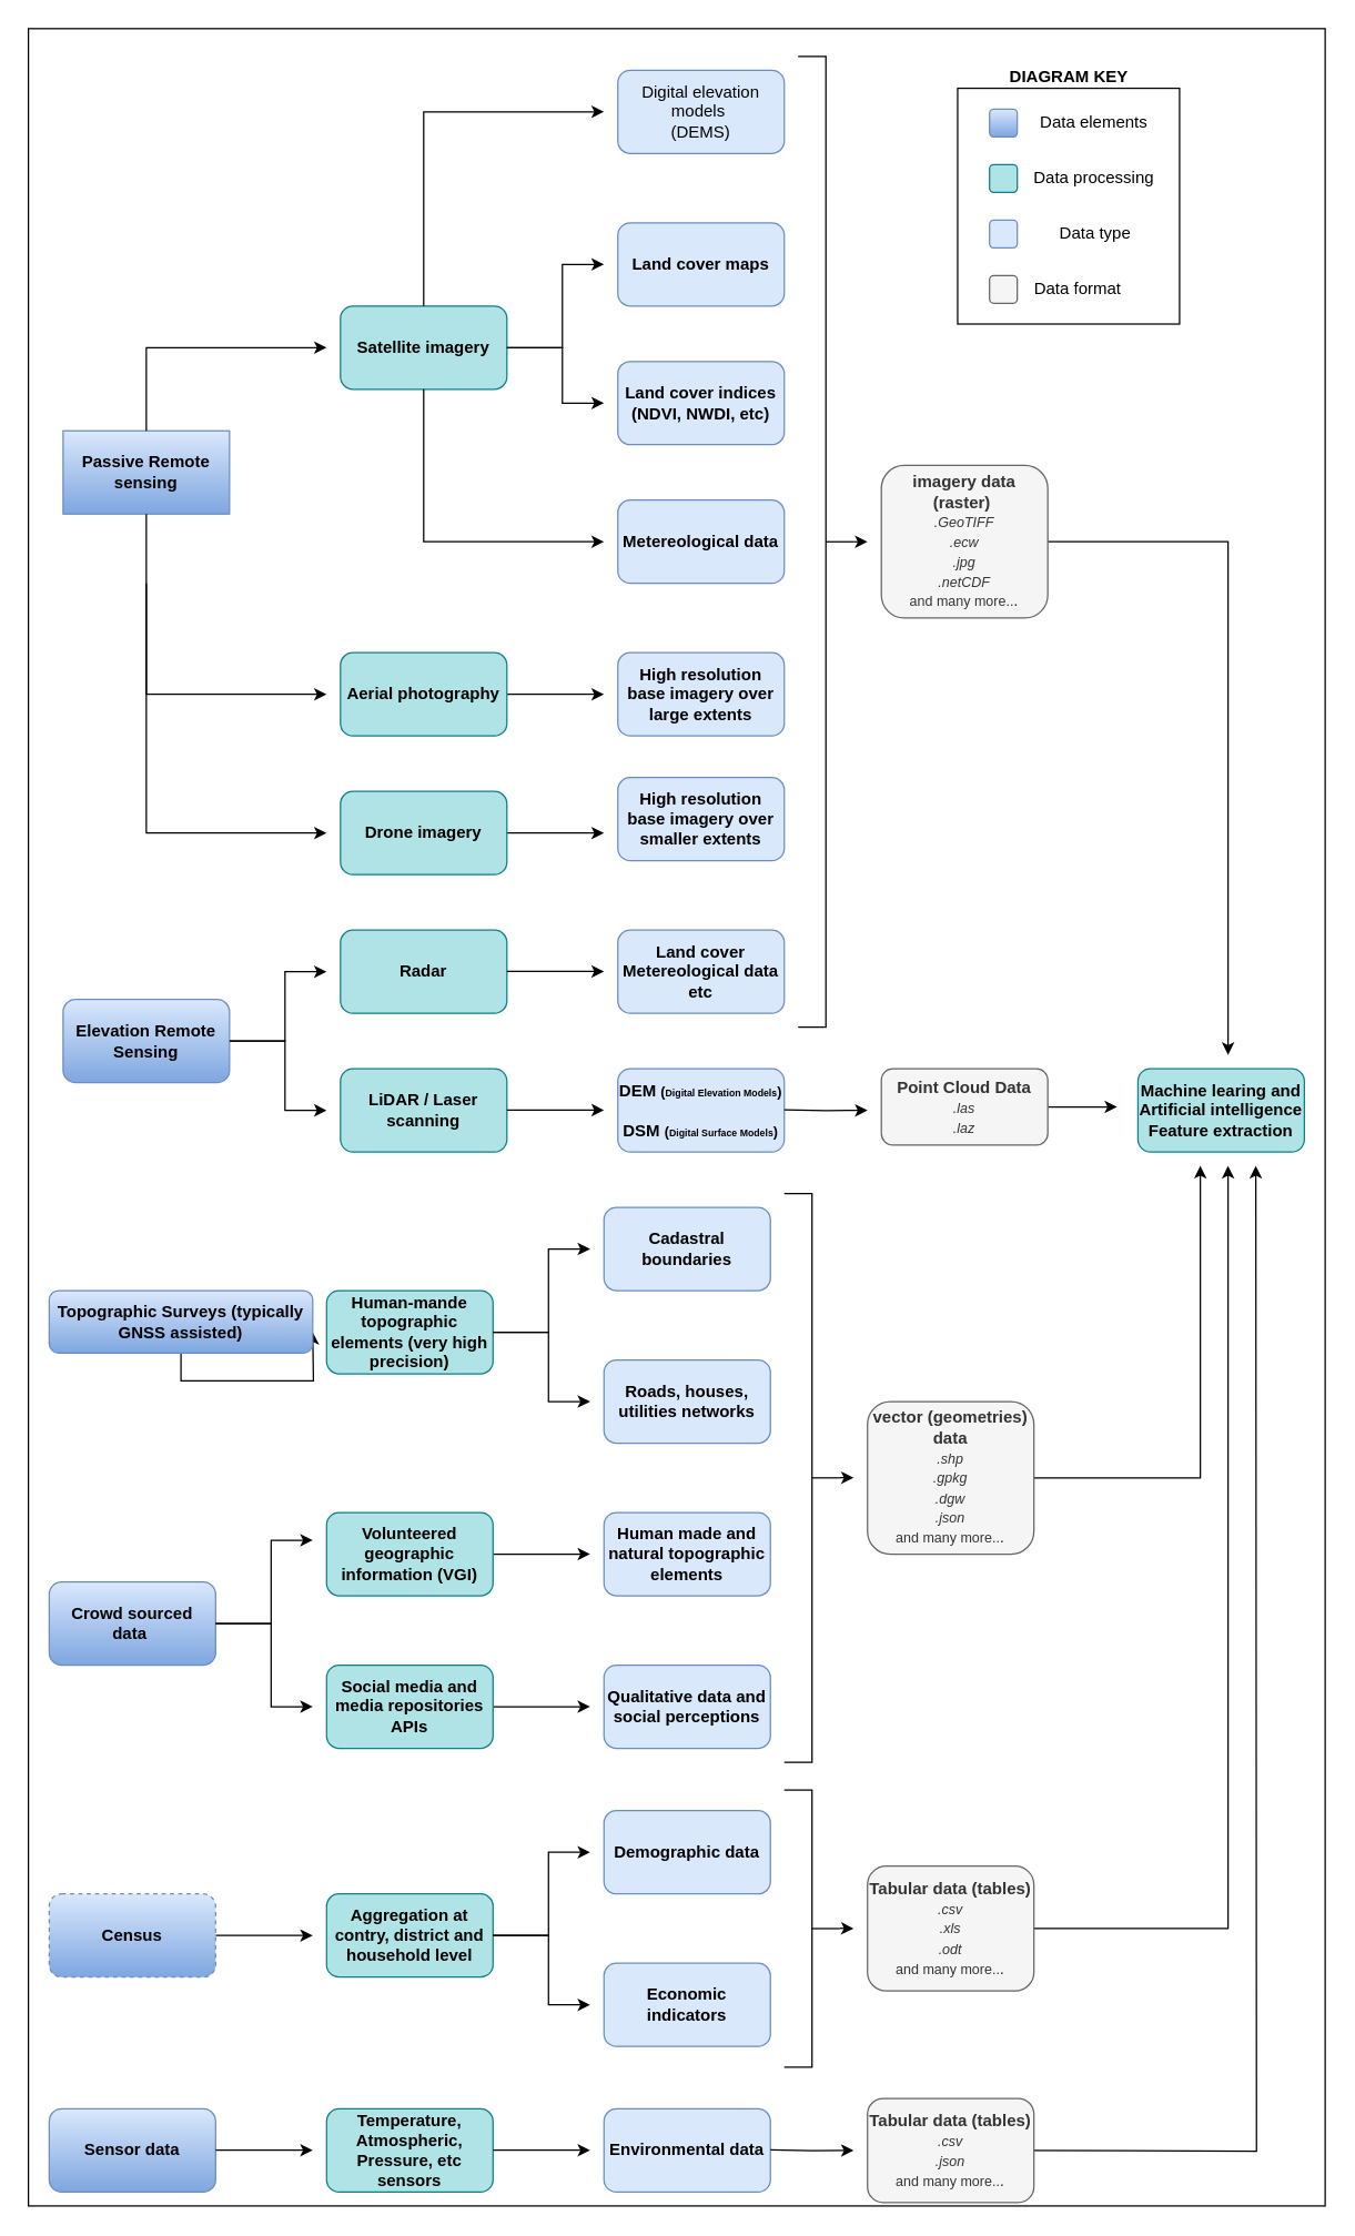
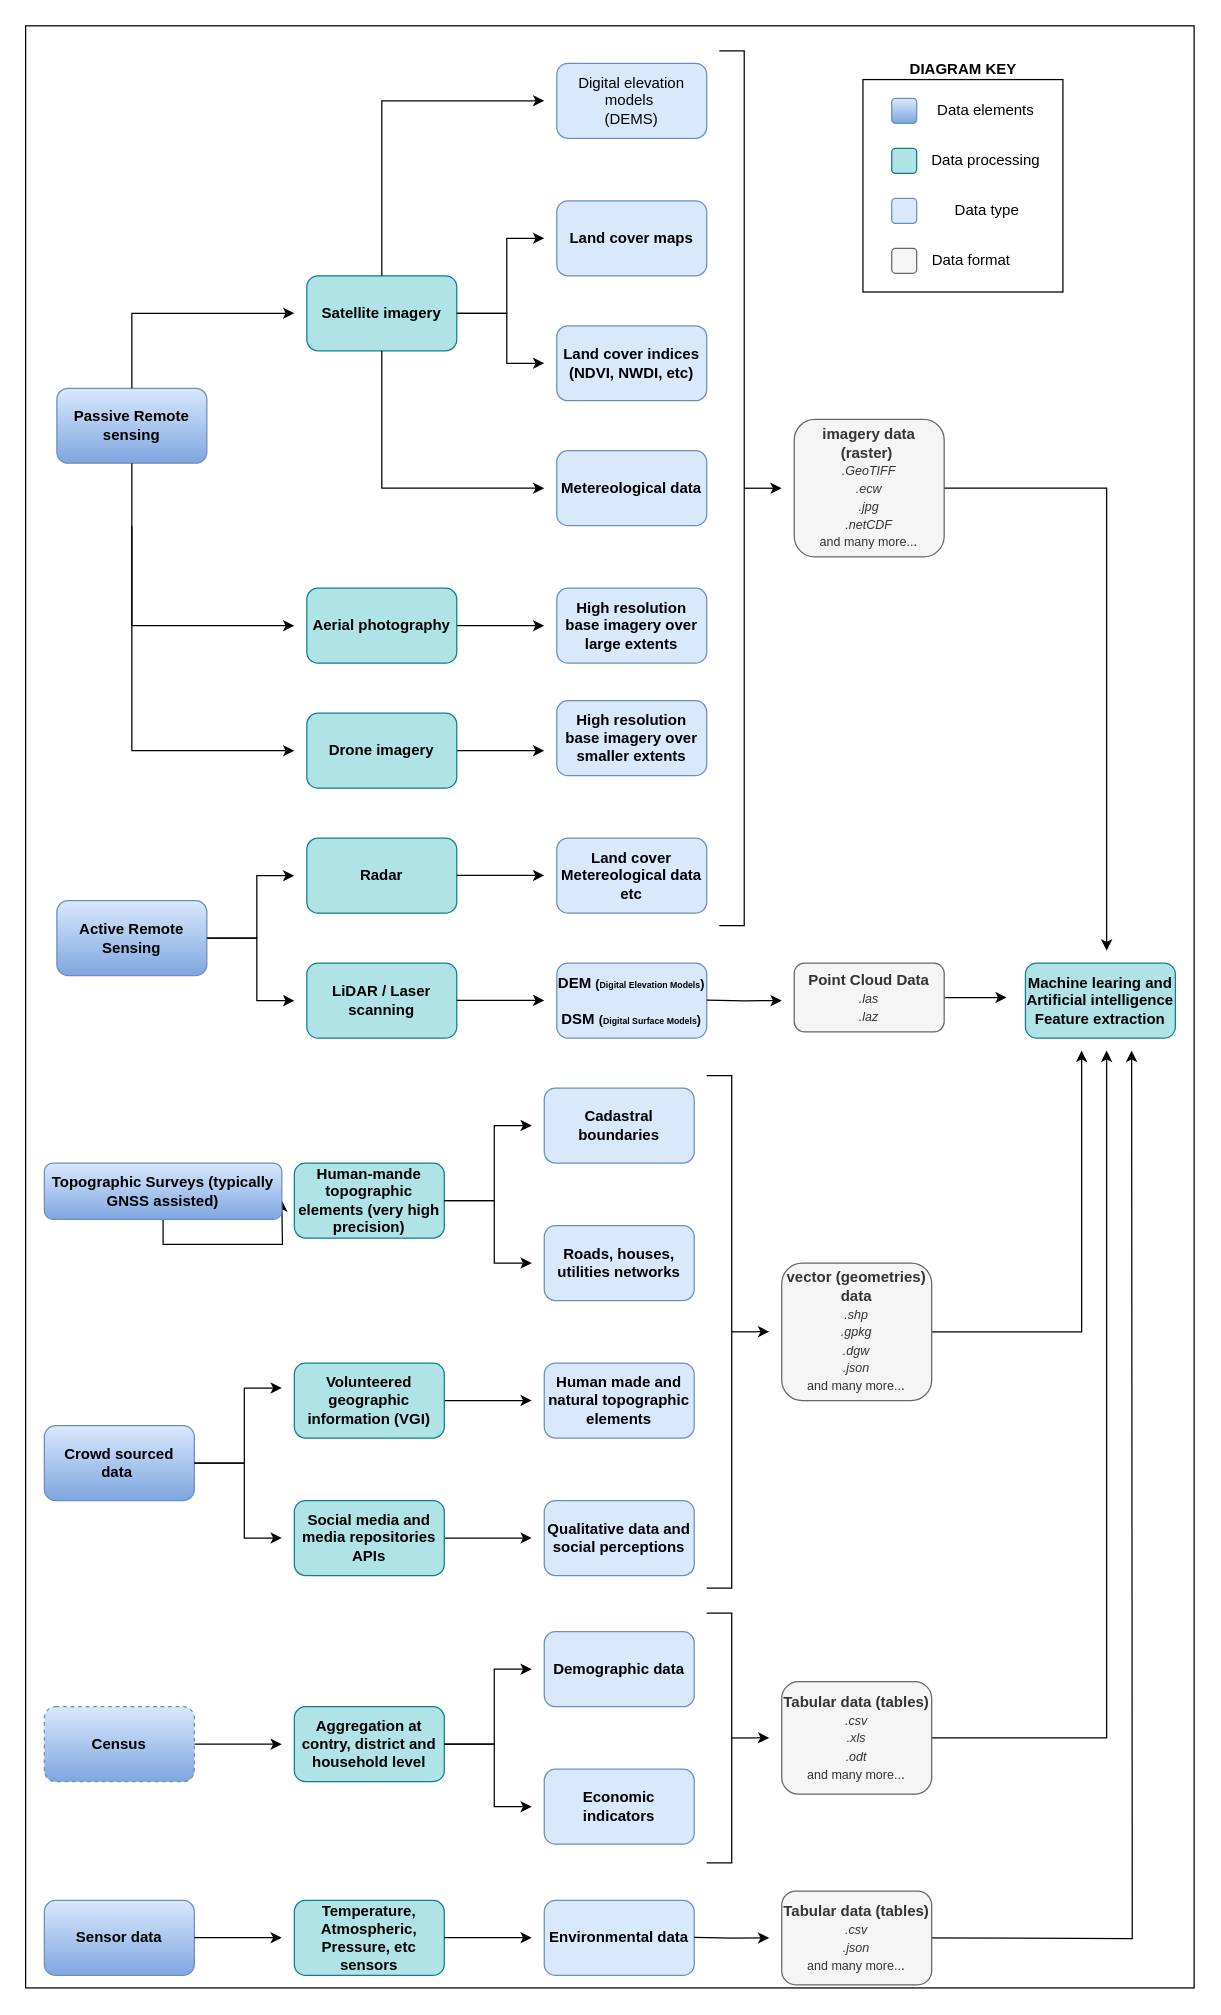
- <mxCell id="3" value="Passive Remote sensing" style="whiteSpace=wrap;html=1;fontStyle=1;fillColor=#dae8fc;strokeColor=#6c8ebf;gradientColor=#7ea6e0;rounded=0;" parent="1" vertex="1"><mxGeometry x="45" y="310" width="120" height="60" as="geometry" /></mxCell>
+ <mxCell id="3" value="Passive Remote sensing" style="rounded=1;whiteSpace=wrap;html=1;fontStyle=1;fillColor=#dae8fc;strokeColor=#6c8ebf;gradientColor=#7ea6e0;" parent="1" vertex="1"><mxGeometry x="45" y="310" width="120" height="60" as="geometry" /></mxCell>
- <mxCell id="70" value="Elevation Remote Sensing" style="rounded=1;whiteSpace=wrap;html=1;fontStyle=1;fillColor=#dae8fc;strokeColor=#6c8ebf;gradientColor=#7ea6e0;" parent="1" vertex="1"><mxGeometry x="45" y="720" width="120" height="60" as="geometry" /></mxCell>
+ <mxCell id="70" value="Active Remote Sensing" style="rounded=1;whiteSpace=wrap;html=1;fontStyle=1;fillColor=#dae8fc;strokeColor=#6c8ebf;gradientColor=#7ea6e0;" parent="1" vertex="1"><mxGeometry x="45" y="720" width="120" height="60" as="geometry" /></mxCell>
